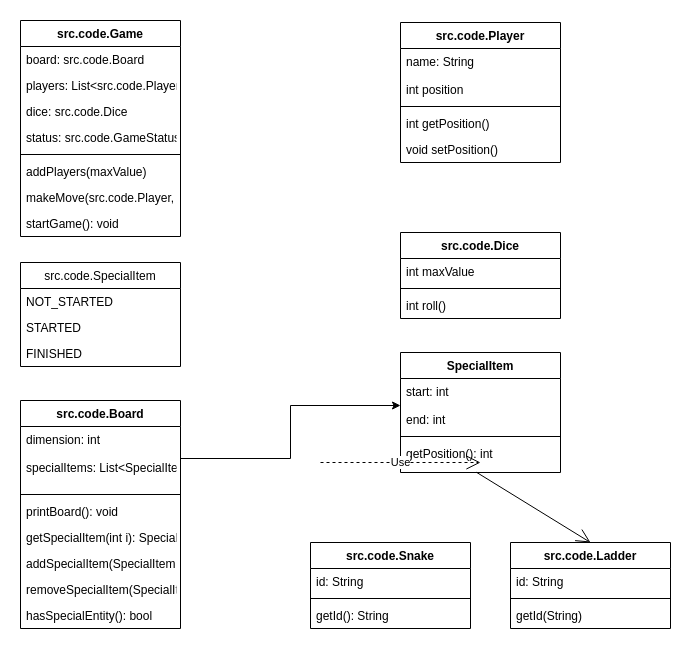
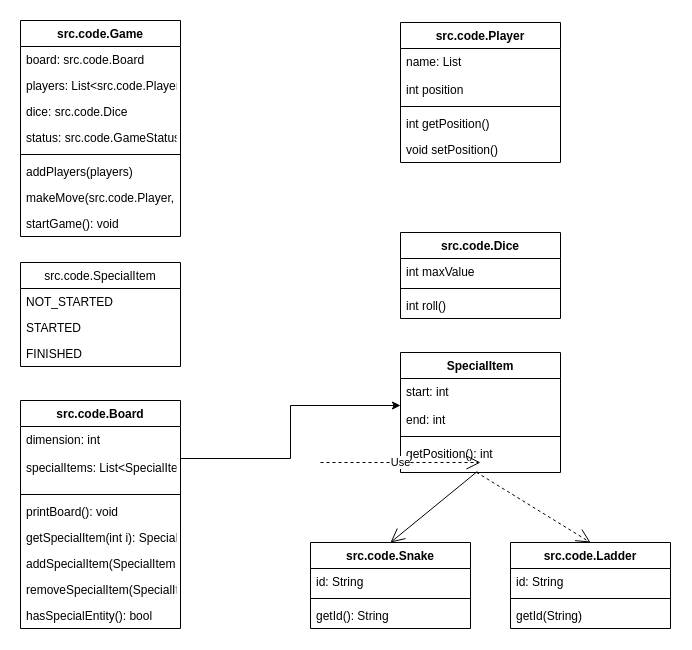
- <mxCell id="3" value="name: String&#10;&#10;int position" style="text;strokeColor=none;fillColor=none;align=left;verticalAlign=top;spacingLeft=4;spacingRight=4;overflow=hidden;rotatable=0;points=[[0,0.5],[1,0.5]];portConstraint=eastwest;" vertex="1" parent="2"><mxGeometry y="26" width="160" height="54" as="geometry" /></mxCell>
+ <mxCell id="3" value="name: List&#10;&#10;int position" style="text;strokeColor=none;fillColor=none;align=left;verticalAlign=top;spacingLeft=4;spacingRight=4;overflow=hidden;rotatable=0;points=[[0,0.5],[1,0.5]];portConstraint=eastwest;" vertex="1" parent="2"><mxGeometry y="26" width="160" height="54" as="geometry" /></mxCell>
- <mxCell id="39" value="addPlayers(maxValue)&#10;" style="text;strokeColor=none;fillColor=none;align=left;verticalAlign=top;spacingLeft=4;spacingRight=4;overflow=hidden;rotatable=0;points=[[0,0.5],[1,0.5]];portConstraint=eastwest;" vertex="1" parent="33"><mxGeometry y="138" width="160" height="26" as="geometry" /></mxCell>
+ <mxCell id="39" value="addPlayers(players)&#10;" style="text;strokeColor=none;fillColor=none;align=left;verticalAlign=top;spacingLeft=4;spacingRight=4;overflow=hidden;rotatable=0;points=[[0,0.5],[1,0.5]];portConstraint=eastwest;" vertex="1" parent="33"><mxGeometry y="138" width="160" height="26" as="geometry" /></mxCell>
+ <mxCell id="23" value="" style="endArrow=open;endFill=1;endSize=12;html=1;rounded=0;exitX=0.48;exitY=0.969;exitDx=0;exitDy=0;exitPerimeter=0;entryX=0.5;entryY=0;entryDx=0;entryDy=0;" edge="1" parent="1" source="18" target="19"><mxGeometry width="160" relative="1" as="geometry"><mxPoint x="320" y="412" as="sourcePoint" /><mxPoint x="480" y="412" as="targetPoint" /></mxGeometry></mxCell>
- <mxCell id="24" value="" style="endArrow=open;endFill=1;endSize=12;html=1;rounded=0;exitX=0.475;exitY=0.994;exitDx=0;exitDy=0;exitPerimeter=0;entryX=0.5;entryY=0;entryDx=0;entryDy=0;" edge="1" parent="1" source="18" target="11"><mxGeometry width="160" relative="1" as="geometry"><mxPoint x="320" y="412" as="sourcePoint" /><mxPoint x="480" y="412" as="targetPoint" /></mxGeometry></mxCell>
+ <mxCell id="24" value="" style="endArrow=open;endFill=1;endSize=12;html=1;rounded=0;exitX=0.475;exitY=0.994;exitDx=0;exitDy=0;exitPerimeter=0;entryX=0.5;entryY=0;entryDx=0;entryDy=0;dashed=1;" edge="1" parent="1" source="18" target="11"><mxGeometry width="160" relative="1" as="geometry"><mxPoint x="320" y="412" as="sourcePoint" /><mxPoint x="480" y="412" as="targetPoint" /></mxGeometry></mxCell>
